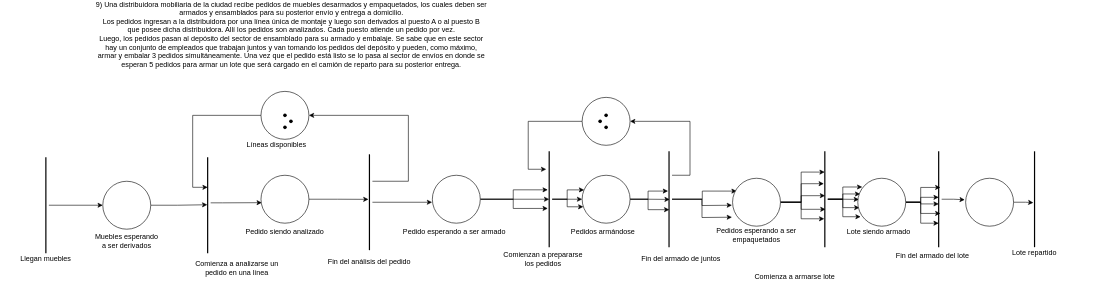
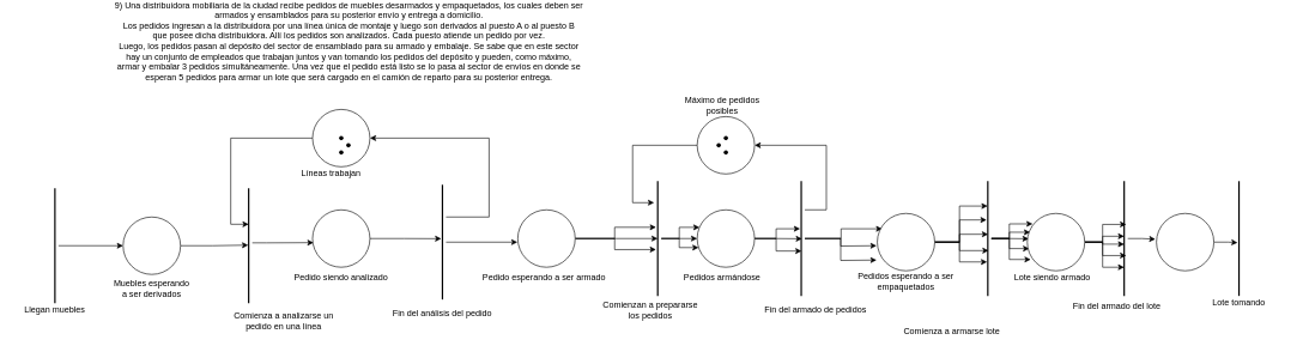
+ <mxCell id="48" value="Máximo de pedidos posibles" style="text;html=1;strokeColor=none;fillColor=none;align=center;verticalAlign=middle;whiteSpace=wrap;rounded=0;" vertex="1" parent="1"><mxGeometry x="930" y="110" width="150" height="30" as="geometry" /></mxCell>
- <mxCell id="24" value="Líneas disponibles" style="text;html=1;strokeColor=none;fillColor=none;align=center;verticalAlign=middle;whiteSpace=wrap;rounded=0;" vertex="1" parent="1"><mxGeometry x="370" y="205" width="180" height="30" as="geometry" /></mxCell>
+ <mxCell id="24" value="Líneas trabajan" style="text;html=1;strokeColor=none;fillColor=none;align=center;verticalAlign=middle;whiteSpace=wrap;rounded=0;" vertex="1" parent="1"><mxGeometry x="370" y="205" width="180" height="30" as="geometry" /></mxCell>
- <mxCell id="79" value="Lote repartido" style="text;html=1;strokeColor=none;fillColor=none;align=center;verticalAlign=middle;whiteSpace=wrap;rounded=0;" vertex="1" parent="1"><mxGeometry x="1650" y="385" width="150" height="30" as="geometry" /></mxCell>
+ <mxCell id="79" value="Lote tomando" style="text;html=1;strokeColor=none;fillColor=none;align=center;verticalAlign=middle;whiteSpace=wrap;rounded=0;" vertex="1" parent="1"><mxGeometry x="1650" y="385" width="150" height="30" as="geometry" /></mxCell>
- <mxCell id="47" value="Fin del armado de juntos" style="text;html=1;strokeColor=none;fillColor=none;align=center;verticalAlign=middle;whiteSpace=wrap;rounded=0;" vertex="1" parent="1"><mxGeometry x="1060" y="395" width="150" height="30" as="geometry" /></mxCell>
+ <mxCell id="47" value="Fin del armado de pedidos" style="text;html=1;strokeColor=none;fillColor=none;align=center;verticalAlign=middle;whiteSpace=wrap;rounded=0;" vertex="1" parent="1"><mxGeometry x="1060" y="395" width="150" height="30" as="geometry" /></mxCell>
